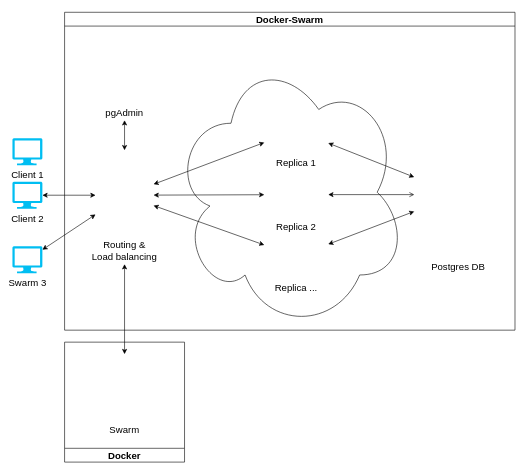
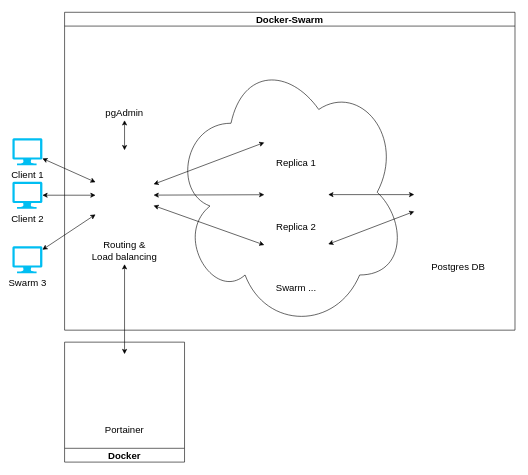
- <mxCell id="12" style="edgeStyle=none;html=1;fontSize=16;startArrow=classic;startFill=1;" parent="4" source="9" target="8" edge="1"><mxGeometry relative="1" as="geometry"><mxPoint x="663" y="637.158" as="targetPoint" /></mxGeometry></mxCell>
+ <mxCell id="19" style="edgeStyle=none;html=1;startArrow=classic;startFill=1;fontSize=16;" parent="1" source="20" target="7" edge="1"><mxGeometry relative="1" as="geometry" /></mxCell>
- <mxCell id="13" style="edgeStyle=none;html=1;fontSize=16;startArrow=classic;startFill=1;endArrow=open;" parent="4" source="10" target="8" edge="1"><mxGeometry relative="1" as="geometry"><mxPoint x="663" y="657" as="targetPoint" /></mxGeometry></mxCell>
+ <mxCell id="13" style="edgeStyle=none;html=1;fontSize=16;startArrow=classic;startFill=1;" parent="4" source="10" target="8" edge="1"><mxGeometry relative="1" as="geometry"><mxPoint x="663" y="657" as="targetPoint" /></mxGeometry></mxCell>
- <mxCell id="11" value="Replica ..." style="shape=image;verticalLabelPosition=bottom;labelBackgroundColor=#ffffff;verticalAlign=top;aspect=fixed;imageAspect=0;image=https://packer.searates.com/images/main-container.png;fontSize=16;" parent="4" vertex="1"><mxGeometry x="333" y="370" width="106.62" height="74" as="geometry" /></mxCell>
+ <mxCell id="11" value="Swarm ..." style="shape=image;verticalLabelPosition=bottom;labelBackgroundColor=#ffffff;verticalAlign=top;aspect=fixed;imageAspect=0;image=https://packer.searates.com/images/main-container.png;fontSize=16;" parent="4" vertex="1"><mxGeometry x="333" y="370" width="106.62" height="74" as="geometry" /></mxCell>
- <mxCell id="3" value="Swarm" style="shape=image;verticalLabelPosition=bottom;labelBackgroundColor=#ffffff;verticalAlign=top;aspect=fixed;imageAspect=0;image=https://res.cloudinary.com/canonical/image/fetch/f_auto,q_auto,fl_sanitize,c_fill,w_200,h_200/https://api.charmhub.io/api/v1/media/download/charm_cMu7M9K6a65FsKZvrLZOZwyQradwbs7E_icon_5cef79c2d18f67464f39c8f2cf2d7ebb815b0071f04d3ffbb94f49fddd3ab666.png;fontSize=16;" vertex="1" parent="2"><mxGeometry x="45" y="20" width="110" height="110" as="geometry" /></mxCell>
+ <mxCell id="3" value="Portainer" style="shape=image;verticalLabelPosition=bottom;labelBackgroundColor=#ffffff;verticalAlign=top;aspect=fixed;imageAspect=0;image=https://res.cloudinary.com/canonical/image/fetch/f_auto,q_auto,fl_sanitize,c_fill,w_200,h_200/https://api.charmhub.io/api/v1/media/download/charm_cMu7M9K6a65FsKZvrLZOZwyQradwbs7E_icon_5cef79c2d18f67464f39c8f2cf2d7ebb815b0071f04d3ffbb94f49fddd3ab666.png;fontSize=16;" vertex="1" parent="2"><mxGeometry x="45" y="20" width="110" height="110" as="geometry" /></mxCell>
